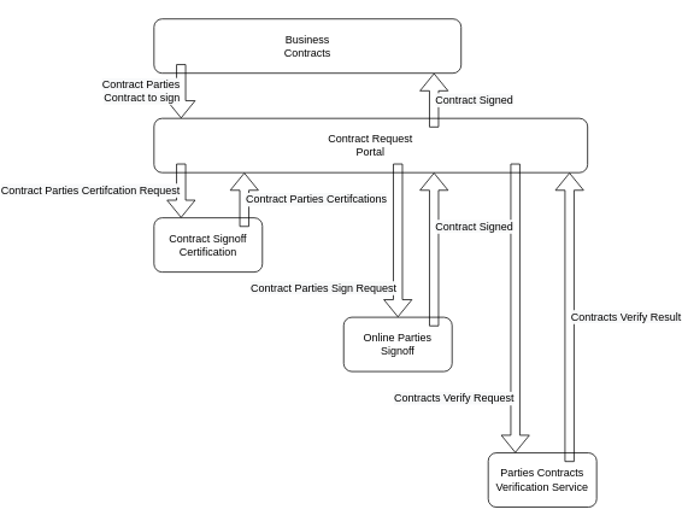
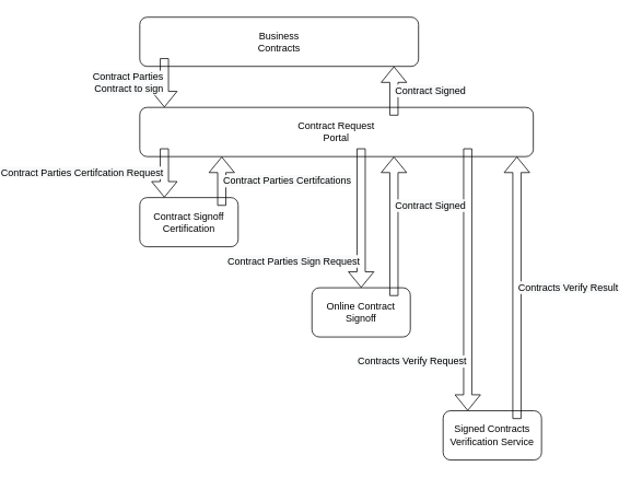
- <mxCell id="5" value="Online Parties&lt;br&gt;Signoff" style="rounded=1;whiteSpace=wrap;html=1;fillColor=#ffffff;" vertex="1" parent="1"><mxGeometry x="230" y="350" width="120" height="60" as="geometry" /></mxCell>
+ <mxCell id="5" value="Online Contract&lt;br&gt;Signoff" style="rounded=1;whiteSpace=wrap;html=1;fillColor=#ffffff;" vertex="1" parent="1"><mxGeometry x="230" y="350" width="120" height="60" as="geometry" /></mxCell>
- <mxCell id="6" value="Parties Contracts&lt;br&gt;Verification Service" style="rounded=1;whiteSpace=wrap;html=1;fillColor=#ffffff;" vertex="1" parent="1"><mxGeometry x="390" y="500" width="120" height="60" as="geometry" /></mxCell>
+ <mxCell id="6" value="Signed Contracts&lt;br&gt;Verification Service" style="rounded=1;whiteSpace=wrap;html=1;fillColor=#ffffff;" vertex="1" parent="1"><mxGeometry x="390" y="500" width="120" height="60" as="geometry" /></mxCell>
